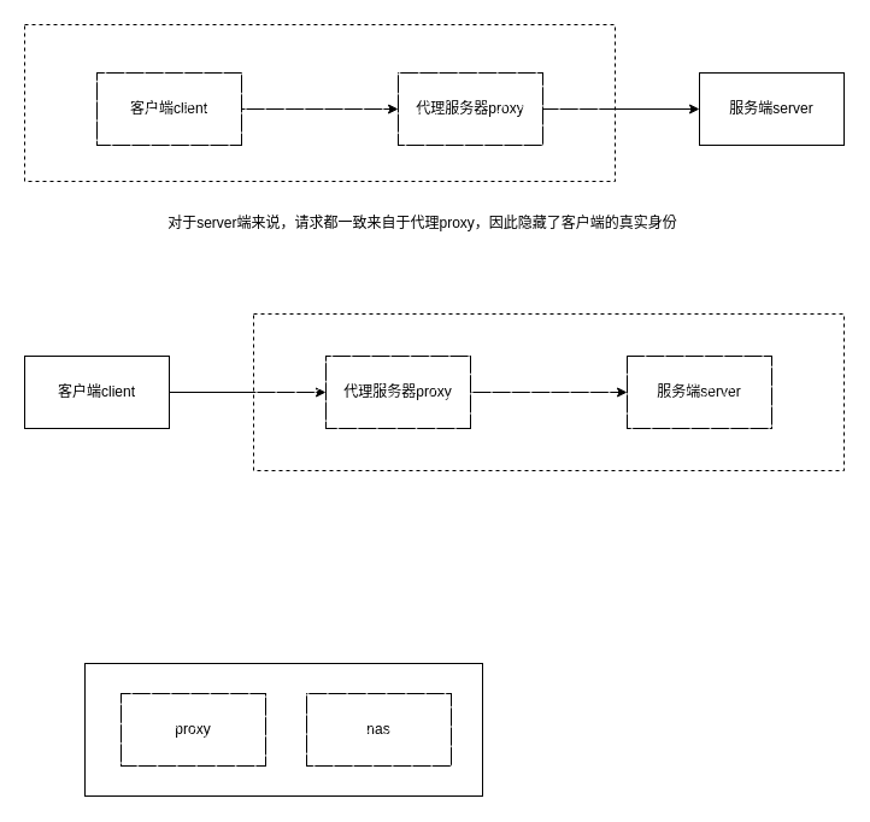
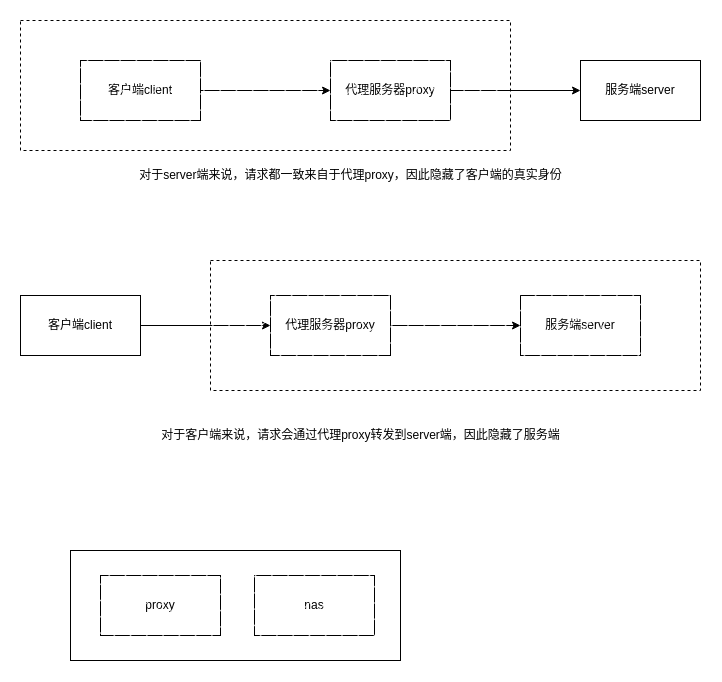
- <mxCell id="7" value="对于server端来说，请求都一致来自于代理proxy，因此隐藏了客户端的真实身份" style="text;html=1;align=center;verticalAlign=middle;resizable=0;points=[];autosize=1;strokeColor=none;fillColor=none;" vertex="1" parent="1"><mxGeometry x="125" y="170" width="450" height="30" as="geometry" /></mxCell>
+ <mxCell id="7" value="对于server端来说，请求都一致来自于代理proxy，因此隐藏了客户端的真实身份" style="text;html=1;align=center;verticalAlign=middle;resizable=0;points=[];autosize=1;strokeColor=none;fillColor=none;" vertex="1" parent="1"><mxGeometry x="125" y="160" width="450" height="30" as="geometry" /></mxCell>
+ <mxCell id="15" value="对于客户端来说，请求会通过代理proxy转发到server端，因此隐藏了服务端" style="text;html=1;align=center;verticalAlign=middle;resizable=0;points=[];autosize=1;strokeColor=none;fillColor=none;" vertex="1" parent="1"><mxGeometry x="150" y="420" width="420" height="30" as="geometry" /></mxCell>
